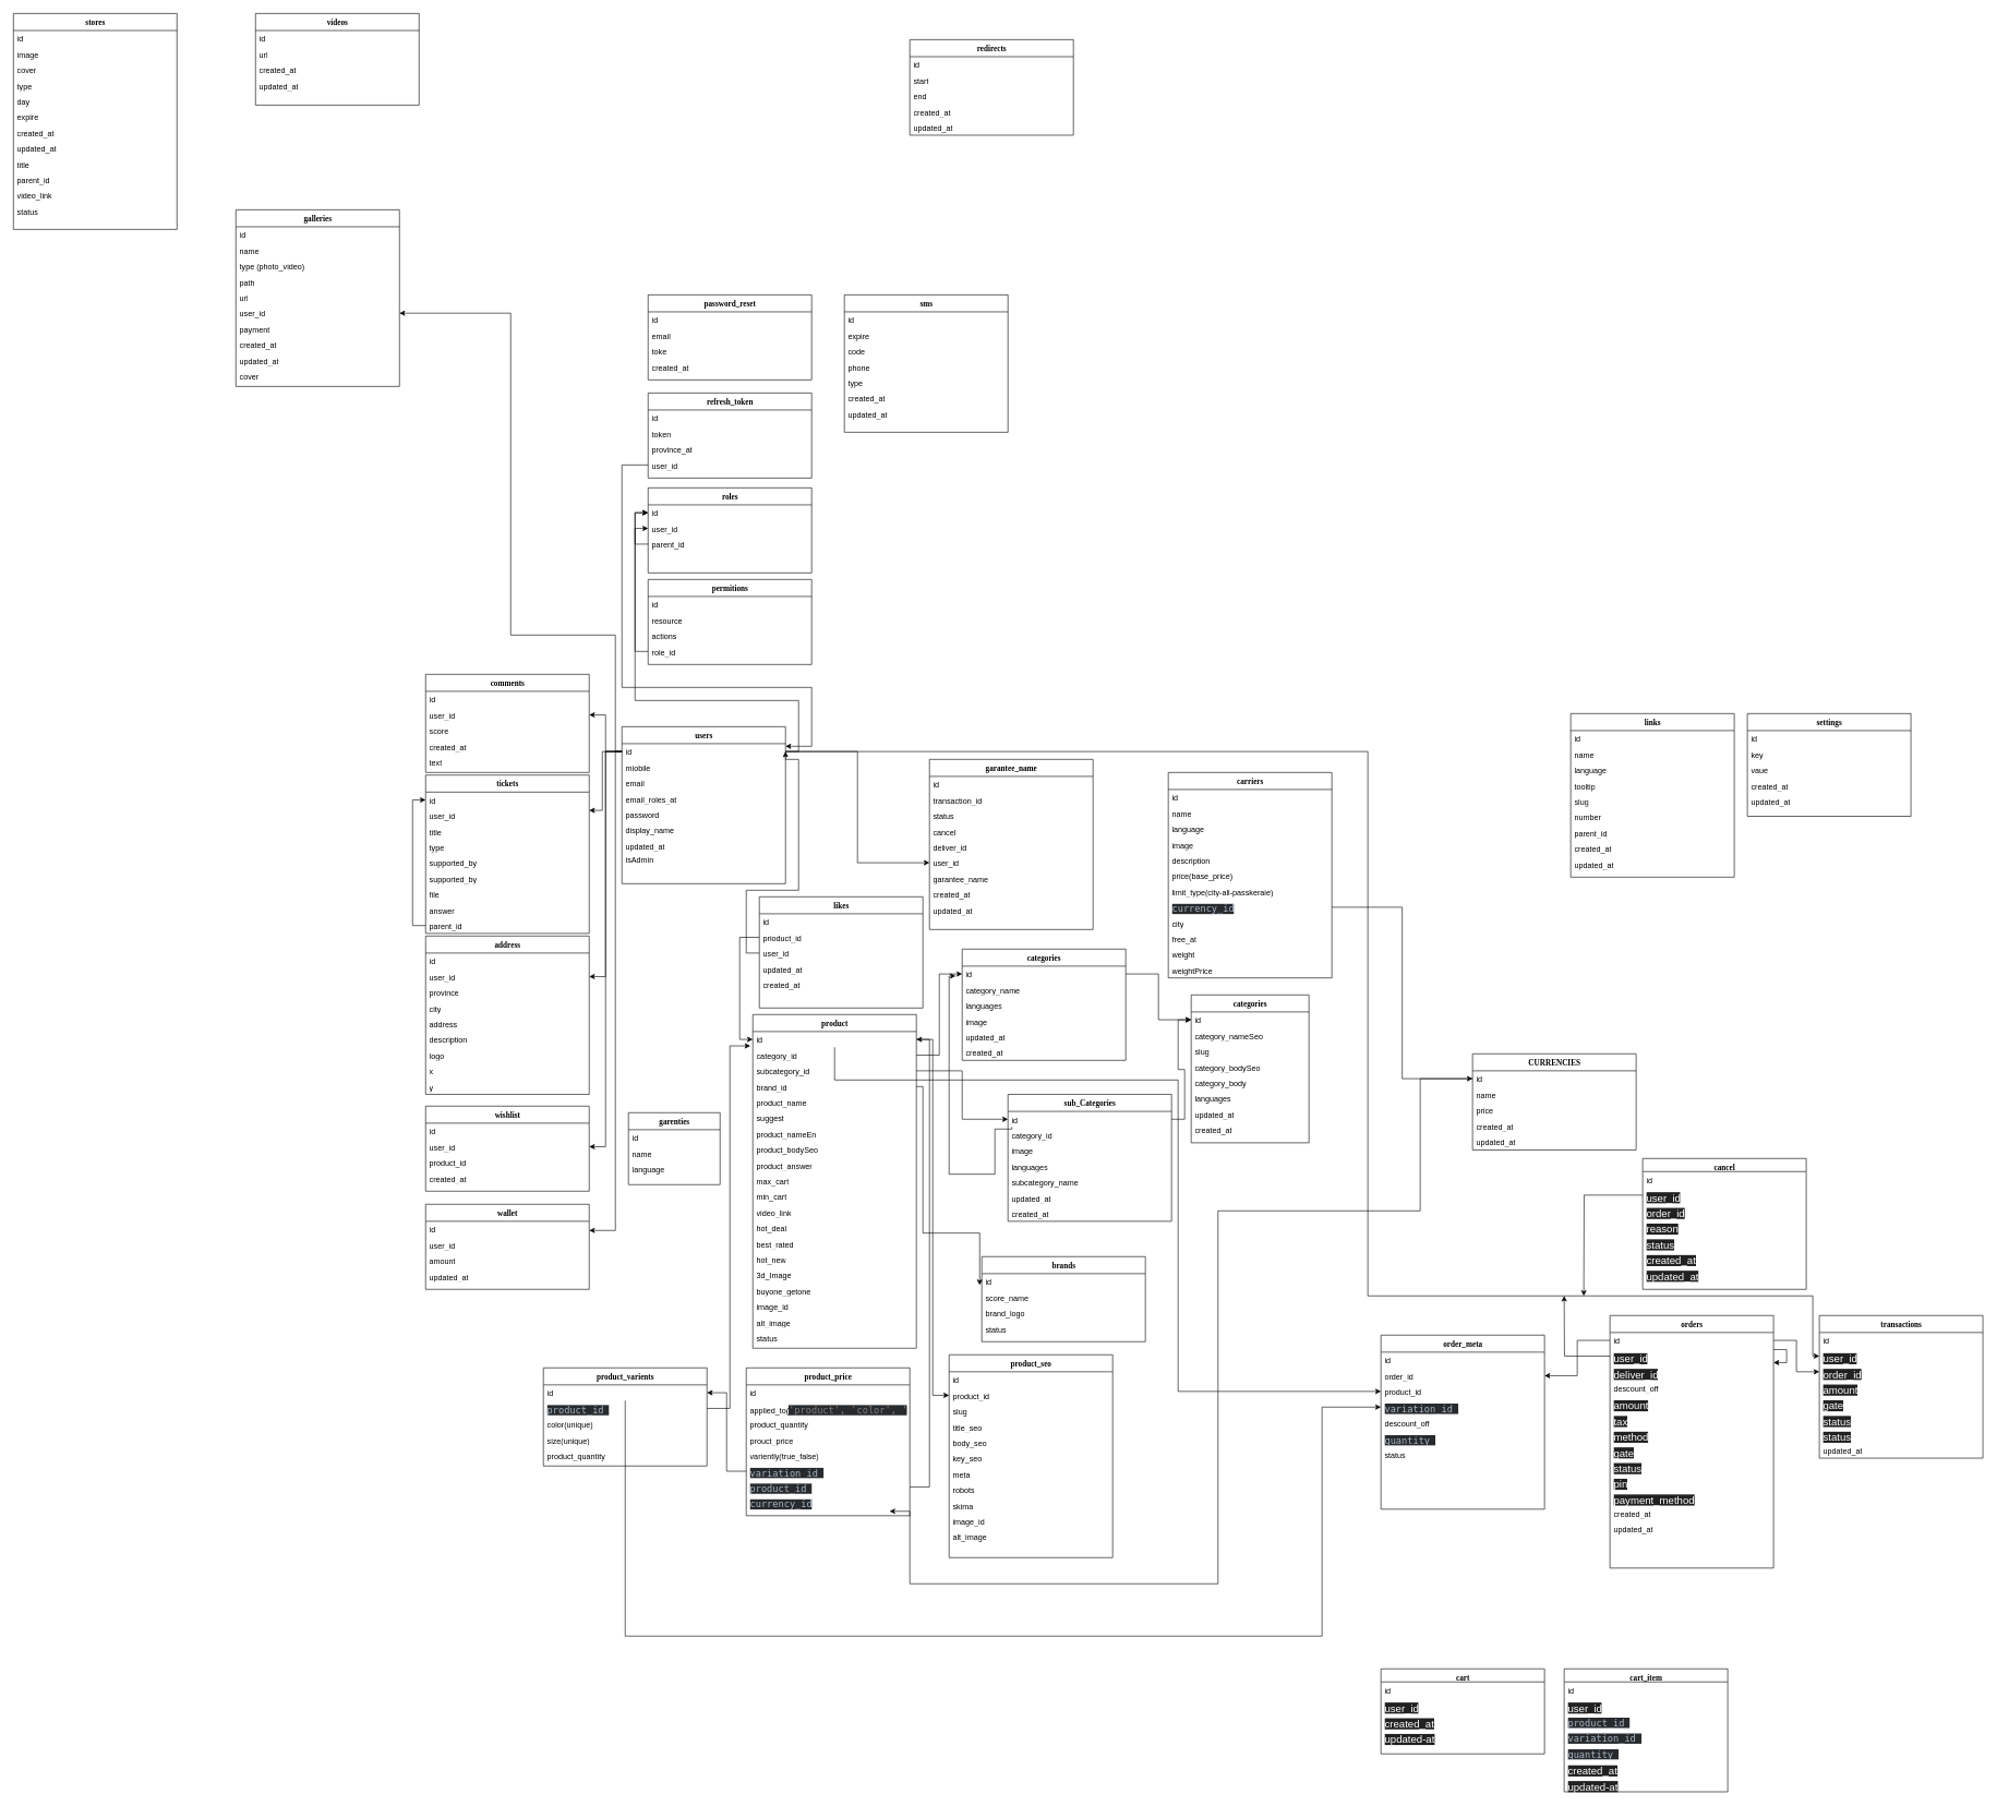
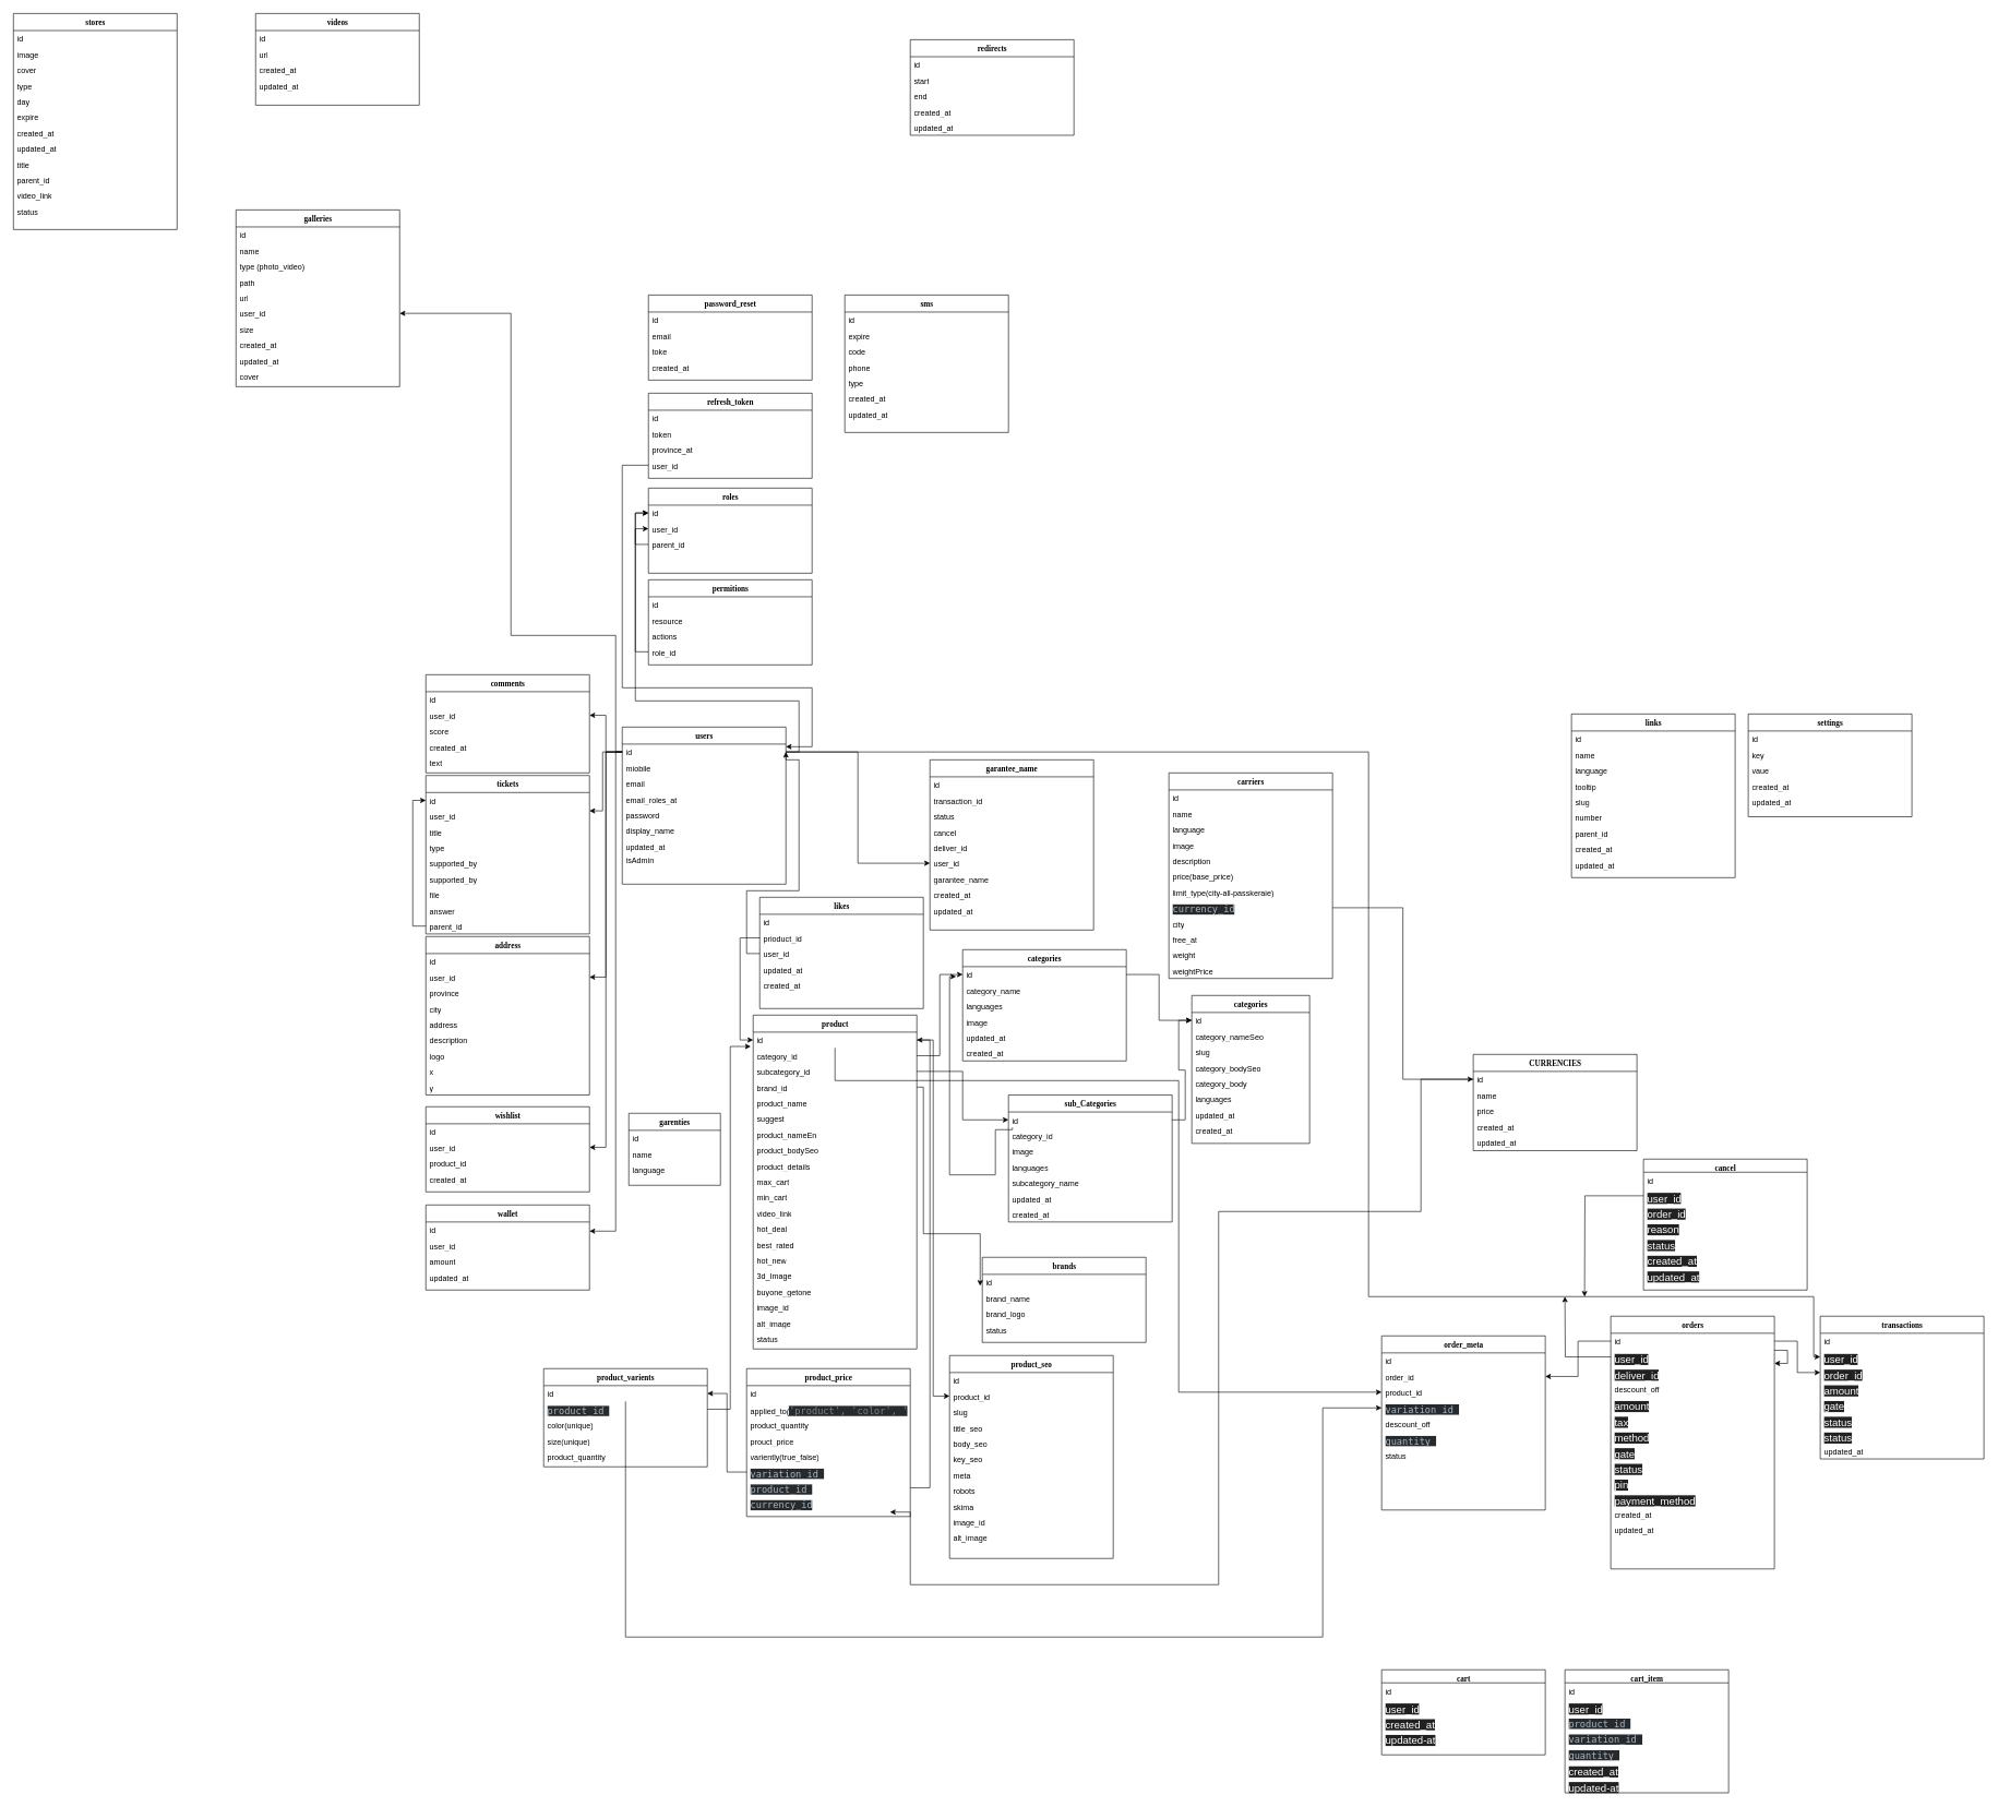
- <mxCell id="191" value="payment" style="text;html=1;strokeColor=none;fillColor=none;align=left;verticalAlign=top;spacingLeft=4;spacingRight=4;whiteSpace=wrap;overflow=hidden;rotatable=0;points=[[0,0.5],[1,0.5]];portConstraint=eastwest;" vertex="1" parent="183"><mxGeometry y="170" width="250" height="24" as="geometry" /></mxCell>
+ <mxCell id="191" value="size" style="text;html=1;strokeColor=none;fillColor=none;align=left;verticalAlign=top;spacingLeft=4;spacingRight=4;whiteSpace=wrap;overflow=hidden;rotatable=0;points=[[0,0.5],[1,0.5]];portConstraint=eastwest;" vertex="1" parent="183"><mxGeometry y="170" width="250" height="24" as="geometry" /></mxCell>
- <mxCell id="107" value="product_answer" style="text;html=1;strokeColor=none;fillColor=none;align=left;verticalAlign=top;spacingLeft=4;spacingRight=4;whiteSpace=wrap;overflow=hidden;rotatable=0;points=[[0,0.5],[1,0.5]];portConstraint=eastwest;" vertex="1" parent="98"><mxGeometry y="218" width="250" height="24" as="geometry" /></mxCell>
+ <mxCell id="107" value="product_details" style="text;html=1;strokeColor=none;fillColor=none;align=left;verticalAlign=top;spacingLeft=4;spacingRight=4;whiteSpace=wrap;overflow=hidden;rotatable=0;points=[[0,0.5],[1,0.5]];portConstraint=eastwest;" vertex="1" parent="98"><mxGeometry y="218" width="250" height="24" as="geometry" /></mxCell>
- <mxCell id="140" value="score_name" style="text;html=1;strokeColor=none;fillColor=none;align=left;verticalAlign=top;spacingLeft=4;spacingRight=4;whiteSpace=wrap;overflow=hidden;rotatable=0;points=[[0,0.5],[1,0.5]];portConstraint=eastwest;" vertex="1" parent="138"><mxGeometry y="50" width="250" height="24" as="geometry" /></mxCell>
+ <mxCell id="140" value="brand_name" style="text;html=1;strokeColor=none;fillColor=none;align=left;verticalAlign=top;spacingLeft=4;spacingRight=4;whiteSpace=wrap;overflow=hidden;rotatable=0;points=[[0,0.5],[1,0.5]];portConstraint=eastwest;" vertex="1" parent="138"><mxGeometry y="50" width="250" height="24" as="geometry" /></mxCell>
